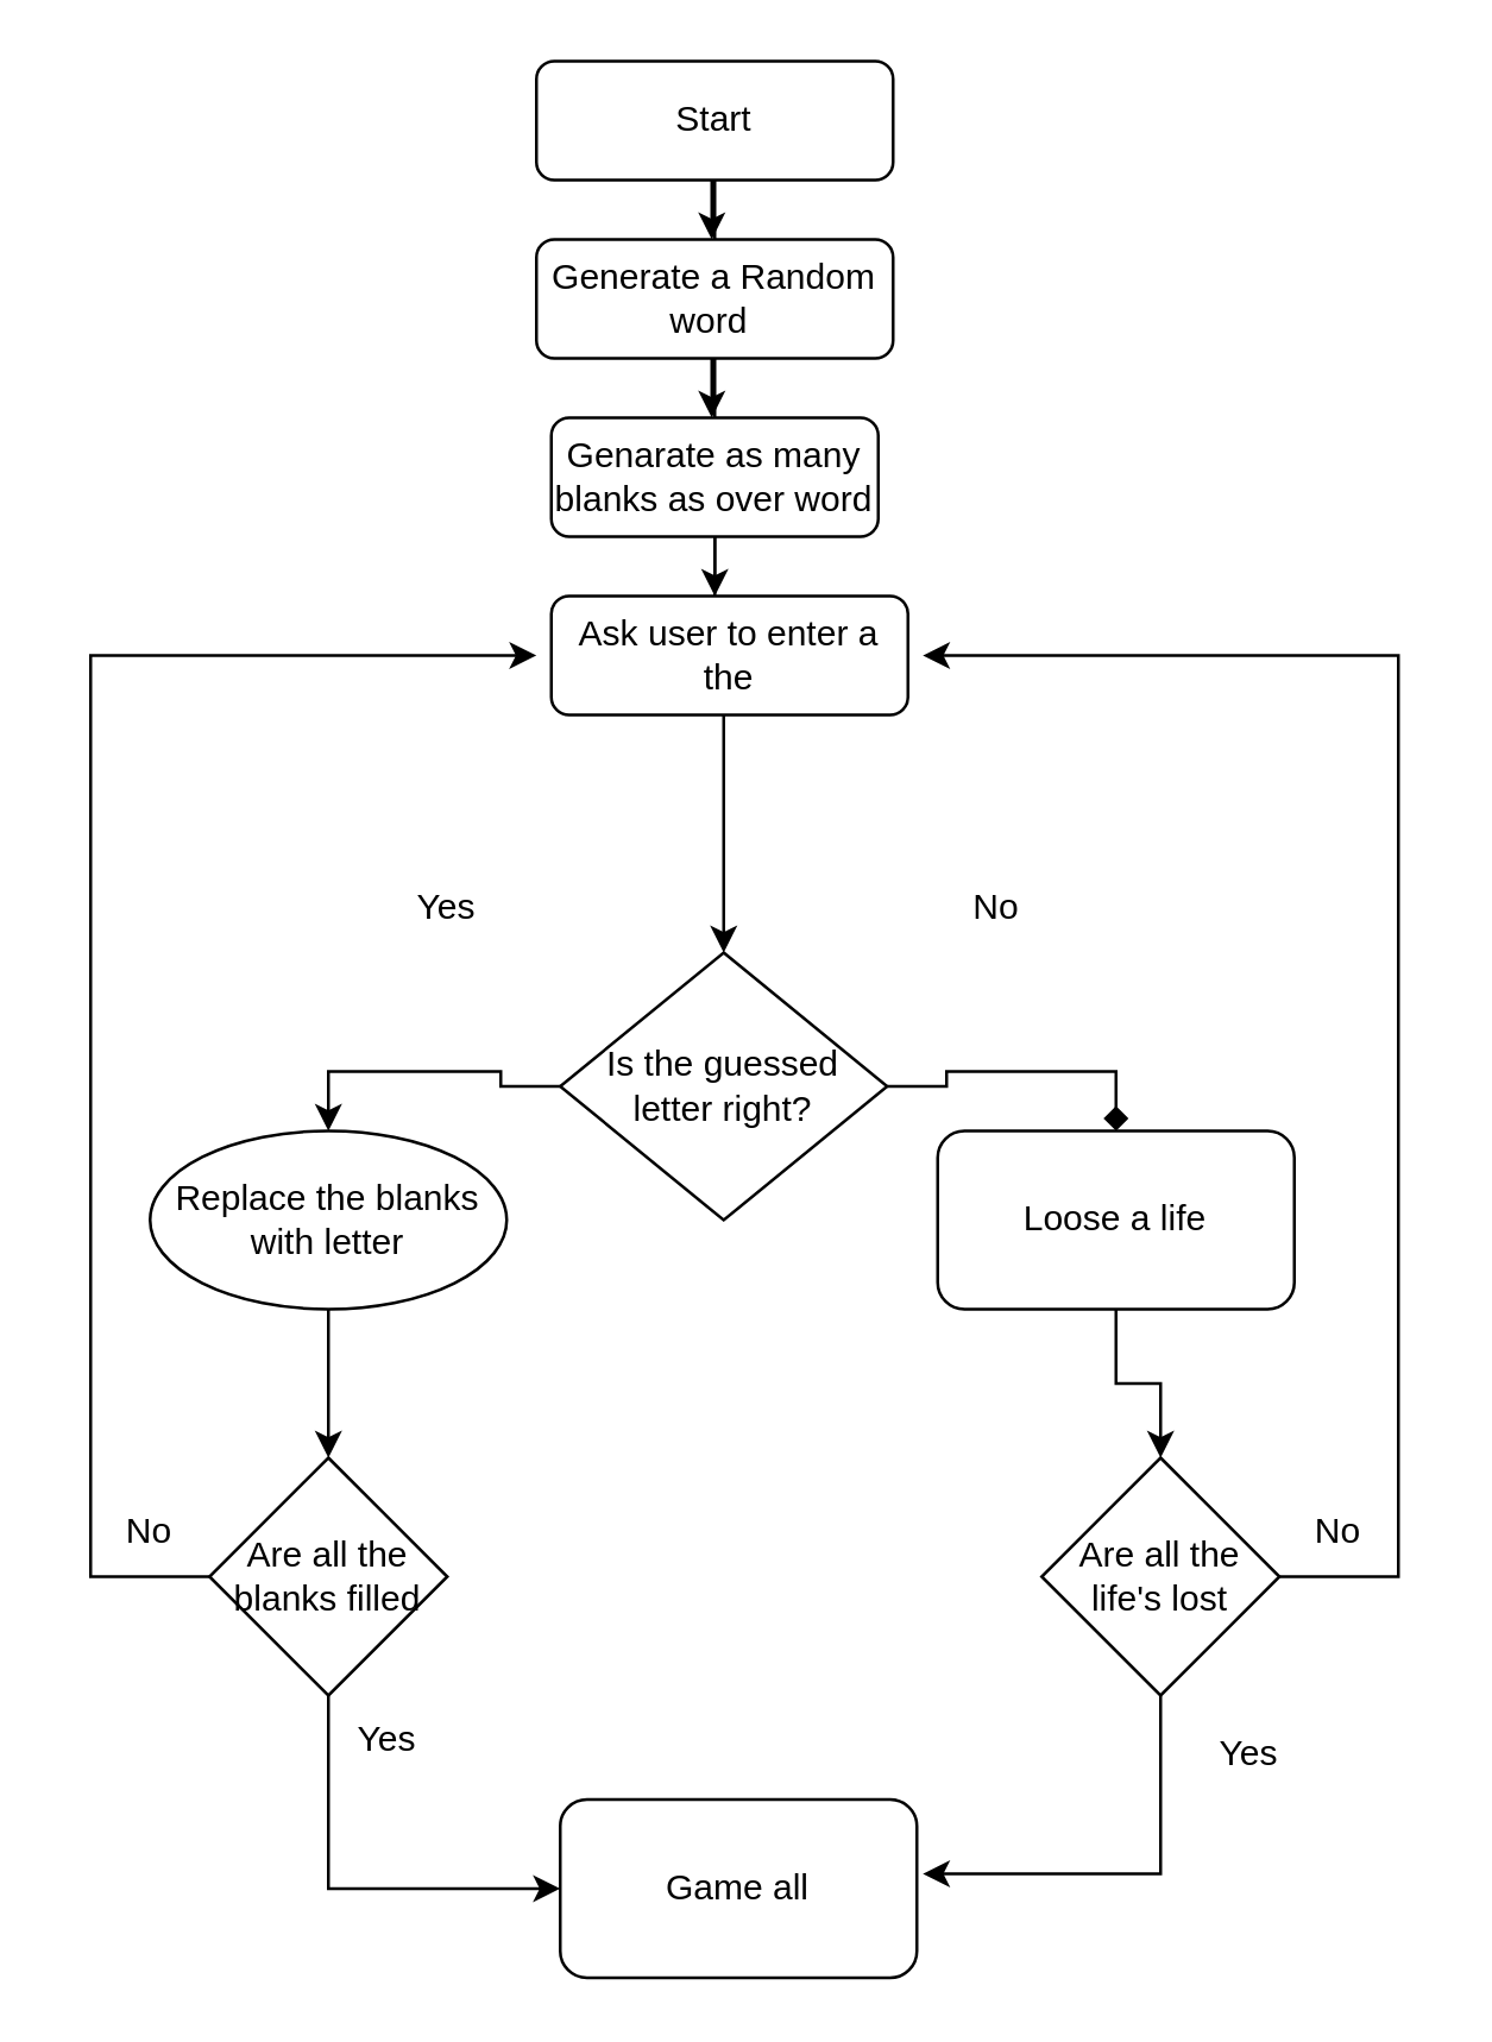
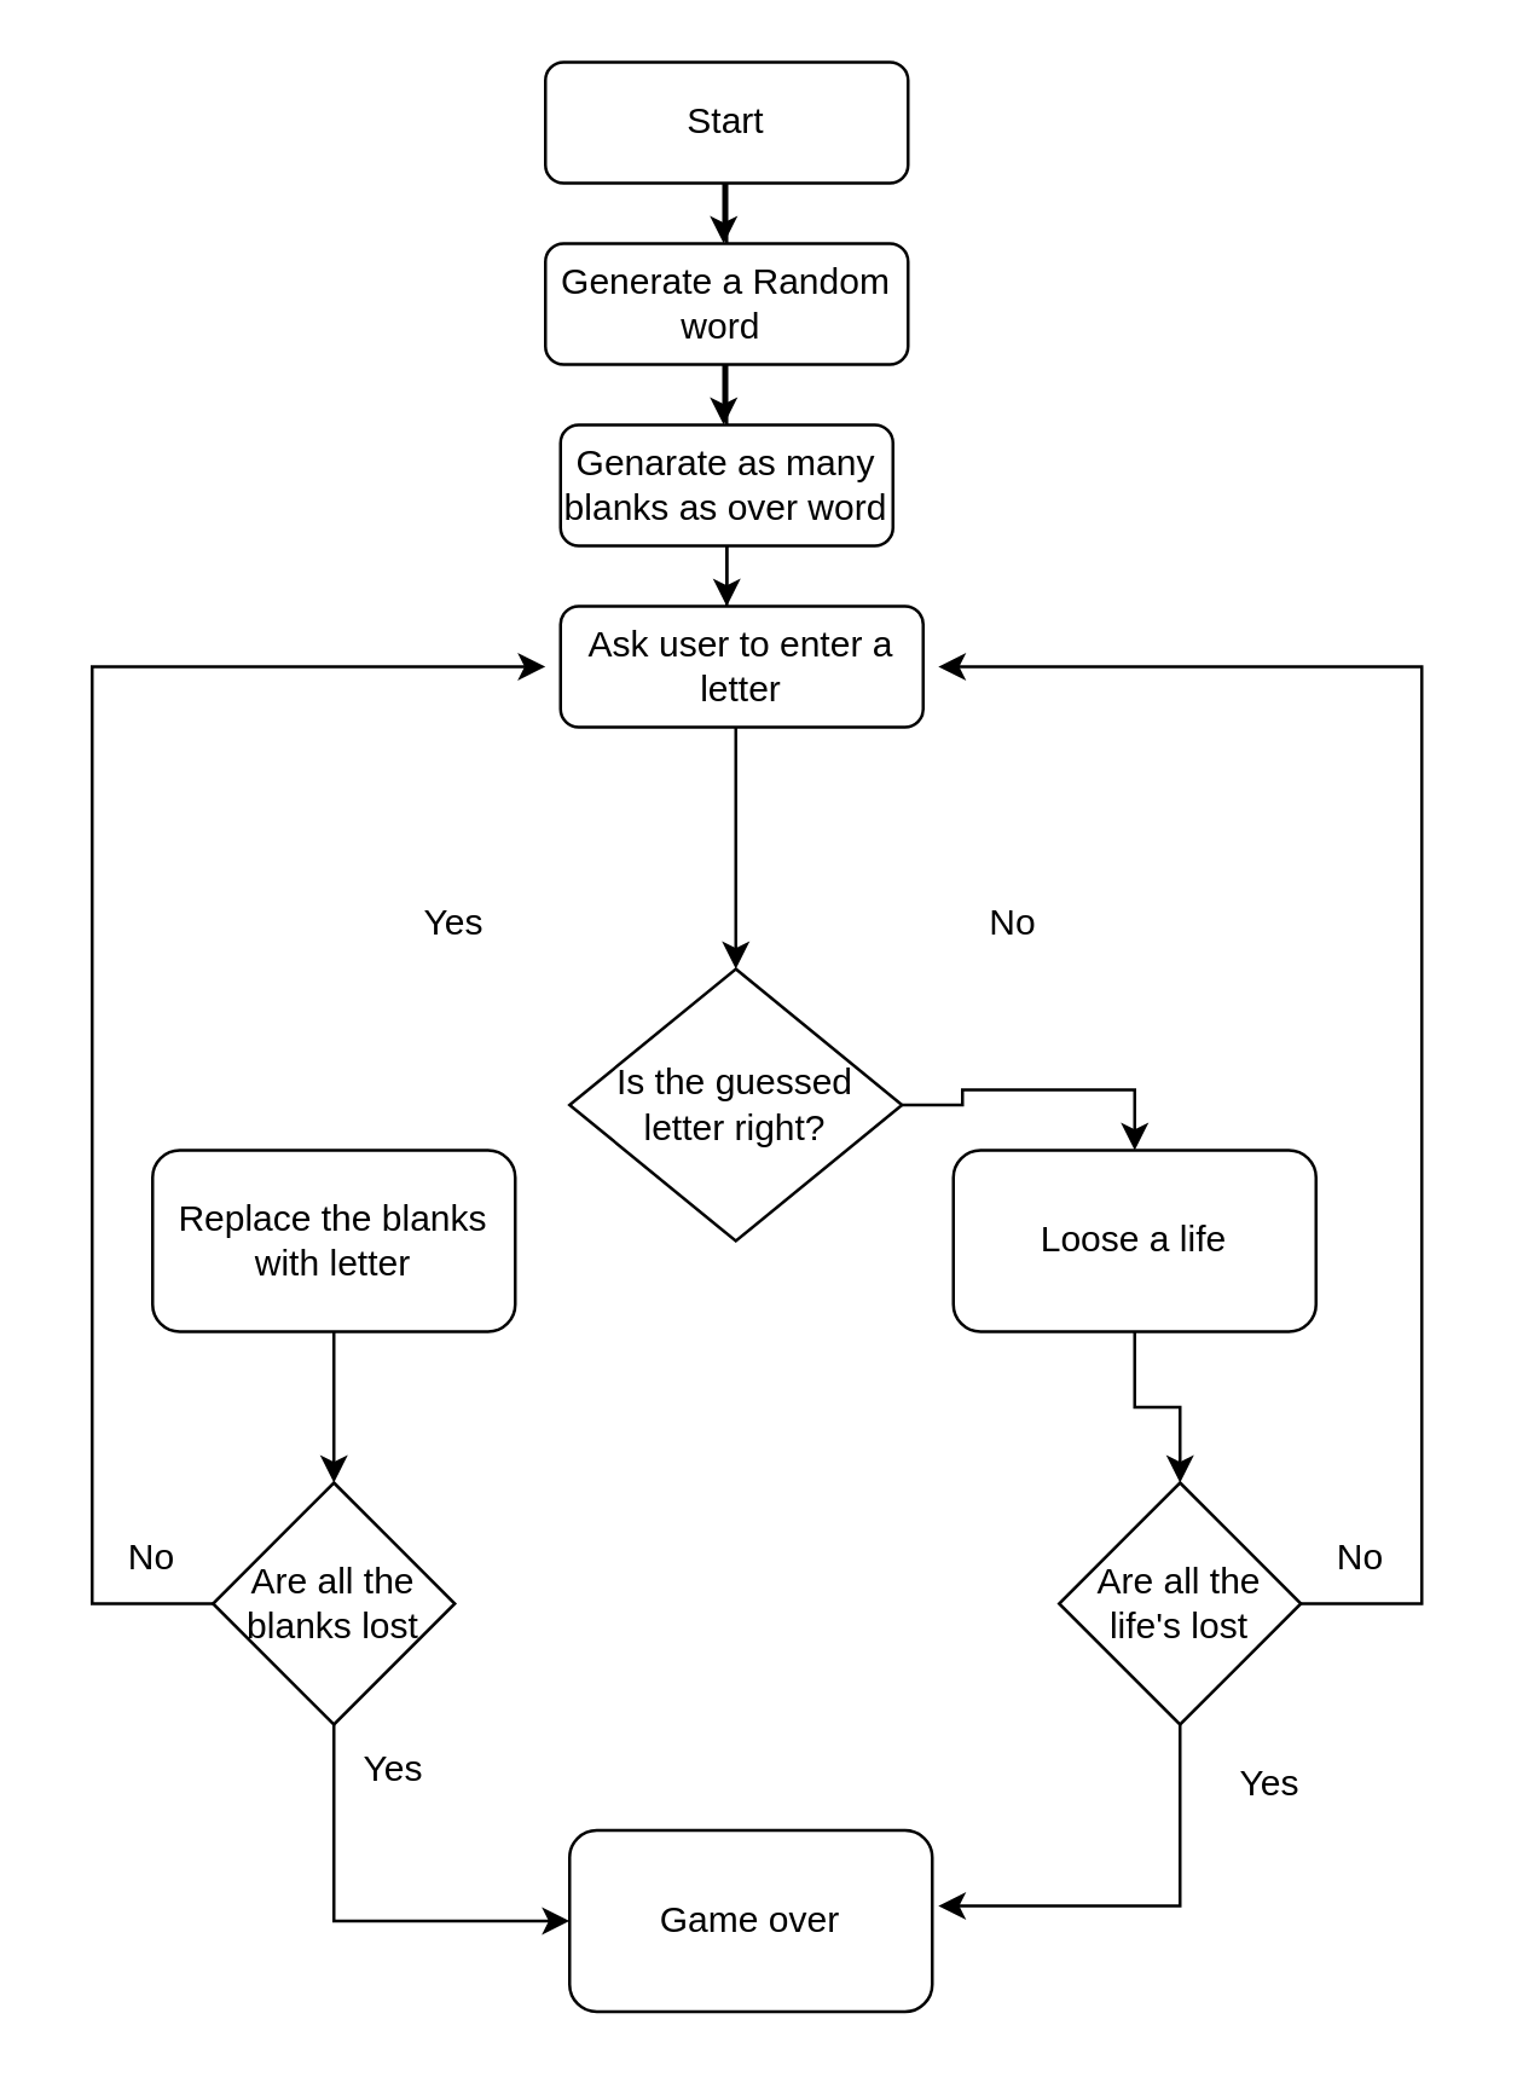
- <mxCell id="9" value="Ask user to enter a the" style="rounded=1;whiteSpace=wrap;html=1;fontColor=default;strokeColor=default;fillColor=default;" vertex="1" parent="1"><mxGeometry x="185" y="200" width="120" height="40" as="geometry" /></mxCell>
+ <mxCell id="9" value="Ask user to enter a letter" style="rounded=1;whiteSpace=wrap;html=1;fontColor=default;strokeColor=default;fillColor=default;" vertex="1" parent="1"><mxGeometry x="185" y="200" width="120" height="40" as="geometry" /></mxCell>
- <mxCell id="10" style="edgeStyle=orthogonalEdgeStyle;rounded=0;orthogonalLoop=1;jettySize=auto;html=1;exitX=0;exitY=0.5;exitDx=0;exitDy=0;entryX=0.5;entryY=0;entryDx=0;entryDy=0;labelBackgroundColor=default;fontColor=default;strokeColor=default;" edge="1" parent="1" source="12" target="16"><mxGeometry relative="1" as="geometry" /></mxCell>
- <mxCell id="11" style="edgeStyle=orthogonalEdgeStyle;rounded=0;orthogonalLoop=1;jettySize=auto;html=1;exitX=1;exitY=0.5;exitDx=0;exitDy=0;entryX=0.5;entryY=0;entryDx=0;entryDy=0;labelBackgroundColor=default;fontColor=default;strokeColor=default;endArrow=diamond;" edge="1" parent="1" source="12" target="18"><mxGeometry relative="1" as="geometry" /></mxCell>
+ <mxCell id="11" style="edgeStyle=orthogonalEdgeStyle;rounded=0;orthogonalLoop=1;jettySize=auto;html=1;exitX=1;exitY=0.5;exitDx=0;exitDy=0;entryX=0.5;entryY=0;entryDx=0;entryDy=0;labelBackgroundColor=default;fontColor=default;strokeColor=default;" edge="1" parent="1" source="12" target="18"><mxGeometry relative="1" as="geometry" /></mxCell>
- <mxCell id="16" value="Replace the blanks with letter" style="ellipse;whiteSpace=wrap;html=1;fontColor=default;strokeColor=default;fillColor=default;" vertex="1" parent="1"><mxGeometry x="50" y="380" width="120" height="60" as="geometry" /></mxCell>
+ <mxCell id="16" value="Replace the blanks with letter" style="rounded=1;whiteSpace=wrap;html=1;fontColor=default;strokeColor=default;fillColor=default;" vertex="1" parent="1"><mxGeometry x="50" y="380" width="120" height="60" as="geometry" /></mxCell>
- <mxCell id="21" value="Are all the blanks filled" style="rhombus;whiteSpace=wrap;html=1;fontColor=default;strokeColor=default;fillColor=default;" vertex="1" parent="1"><mxGeometry x="70" y="490" width="80" height="80" as="geometry" /></mxCell>
+ <mxCell id="21" value="Are all the blanks lost" style="rhombus;whiteSpace=wrap;html=1;fontColor=default;strokeColor=default;fillColor=default;" vertex="1" parent="1"><mxGeometry x="70" y="490" width="80" height="80" as="geometry" /></mxCell>
- <mxCell id="25" value="Game all" style="rounded=1;whiteSpace=wrap;html=1;fontColor=default;strokeColor=default;fillColor=default;" vertex="1" parent="1"><mxGeometry x="188" y="605" width="120" height="60" as="geometry" /></mxCell>
+ <mxCell id="25" value="Game over" style="rounded=1;whiteSpace=wrap;html=1;fontColor=default;strokeColor=default;fillColor=default;" vertex="1" parent="1"><mxGeometry x="188" y="605" width="120" height="60" as="geometry" /></mxCell>
